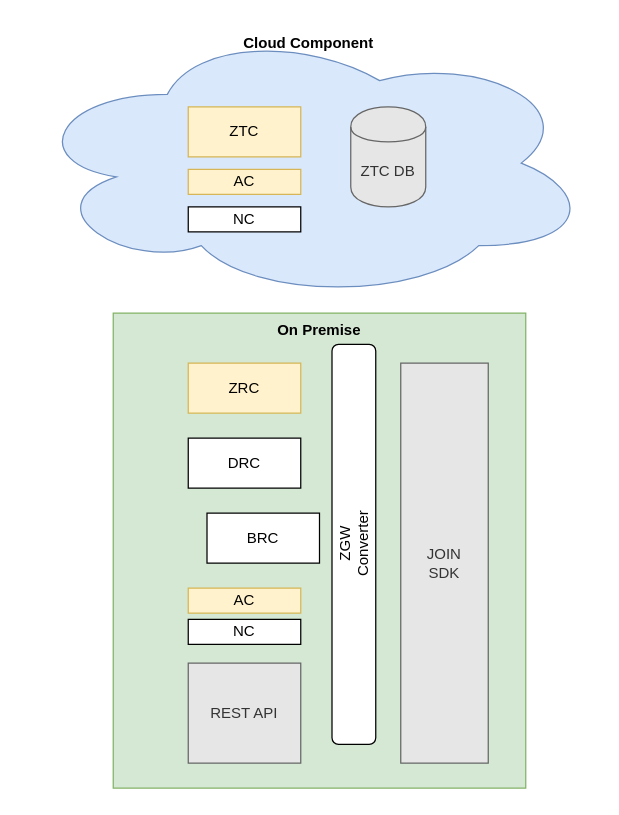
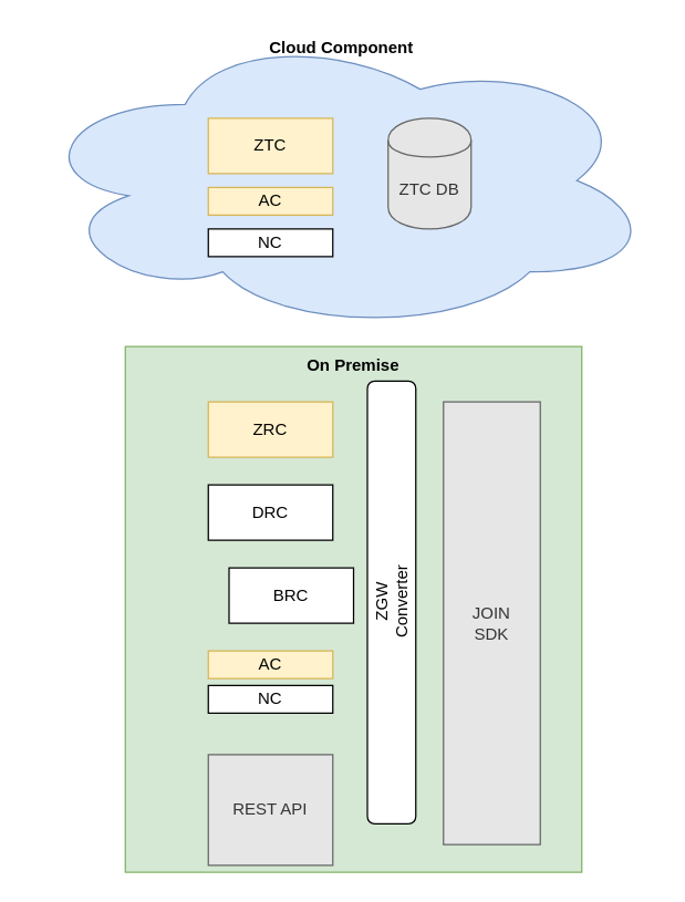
- <mxCell id="9" value="REST API" style="rounded=0;whiteSpace=wrap;html=1;fillColor=#E6E6E6;strokeColor=#666666;fontColor=#333333;" vertex="1" parent="1"><mxGeometry x="150" y="530" width="90" height="80" as="geometry" /></mxCell>
+ <mxCell id="9" value="REST API" style="rounded=0;whiteSpace=wrap;html=1;fillColor=#E6E6E6;strokeColor=#666666;fontColor=#333333;" vertex="1" parent="1"><mxGeometry x="150" y="545" width="90" height="80" as="geometry" /></mxCell>
